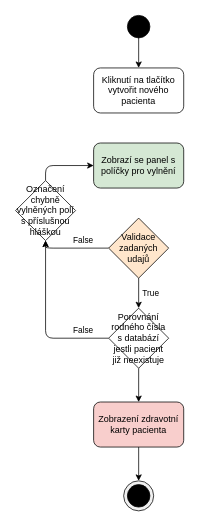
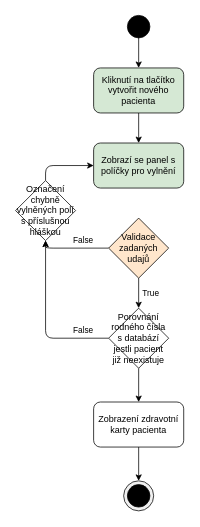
- <mxCell id="5" value="Kliknutí na tlačítko vytvořit nového pacienta" style="rounded=1;whiteSpace=wrap;html=1;strokeColor=#000000;" parent="1" vertex="1"><mxGeometry x="124" y="90" width="120" height="60" as="geometry" /></mxCell>
+ <mxCell id="5" value="Kliknutí na tlačítko vytvořit nového pacienta" style="rounded=1;whiteSpace=wrap;html=1;strokeColor=#000000;fillColor=#d5e8d4;" parent="1" vertex="1"><mxGeometry x="124" y="90" width="120" height="60" as="geometry" /></mxCell>
+ <mxCell id="4" value="" style="edgeStyle=none;html=1;strokeColor=#000000;" parent="1" source="5" target="6" edge="1"><mxGeometry relative="1" as="geometry" /></mxCell>
- <mxCell id="16" value="Zobrazení zdravotní karty pacienta" style="rounded=1;whiteSpace=wrap;html=1;strokeColor=#000000;fillColor=#f8cecc;" parent="1" vertex="1"><mxGeometry x="124" y="535" width="120" height="60" as="geometry" /></mxCell>
+ <mxCell id="16" value="Zobrazení zdravotní karty pacienta" style="rounded=1;whiteSpace=wrap;html=1;strokeColor=#000000;" parent="1" vertex="1"><mxGeometry x="124" y="535" width="120" height="60" as="geometry" /></mxCell>
